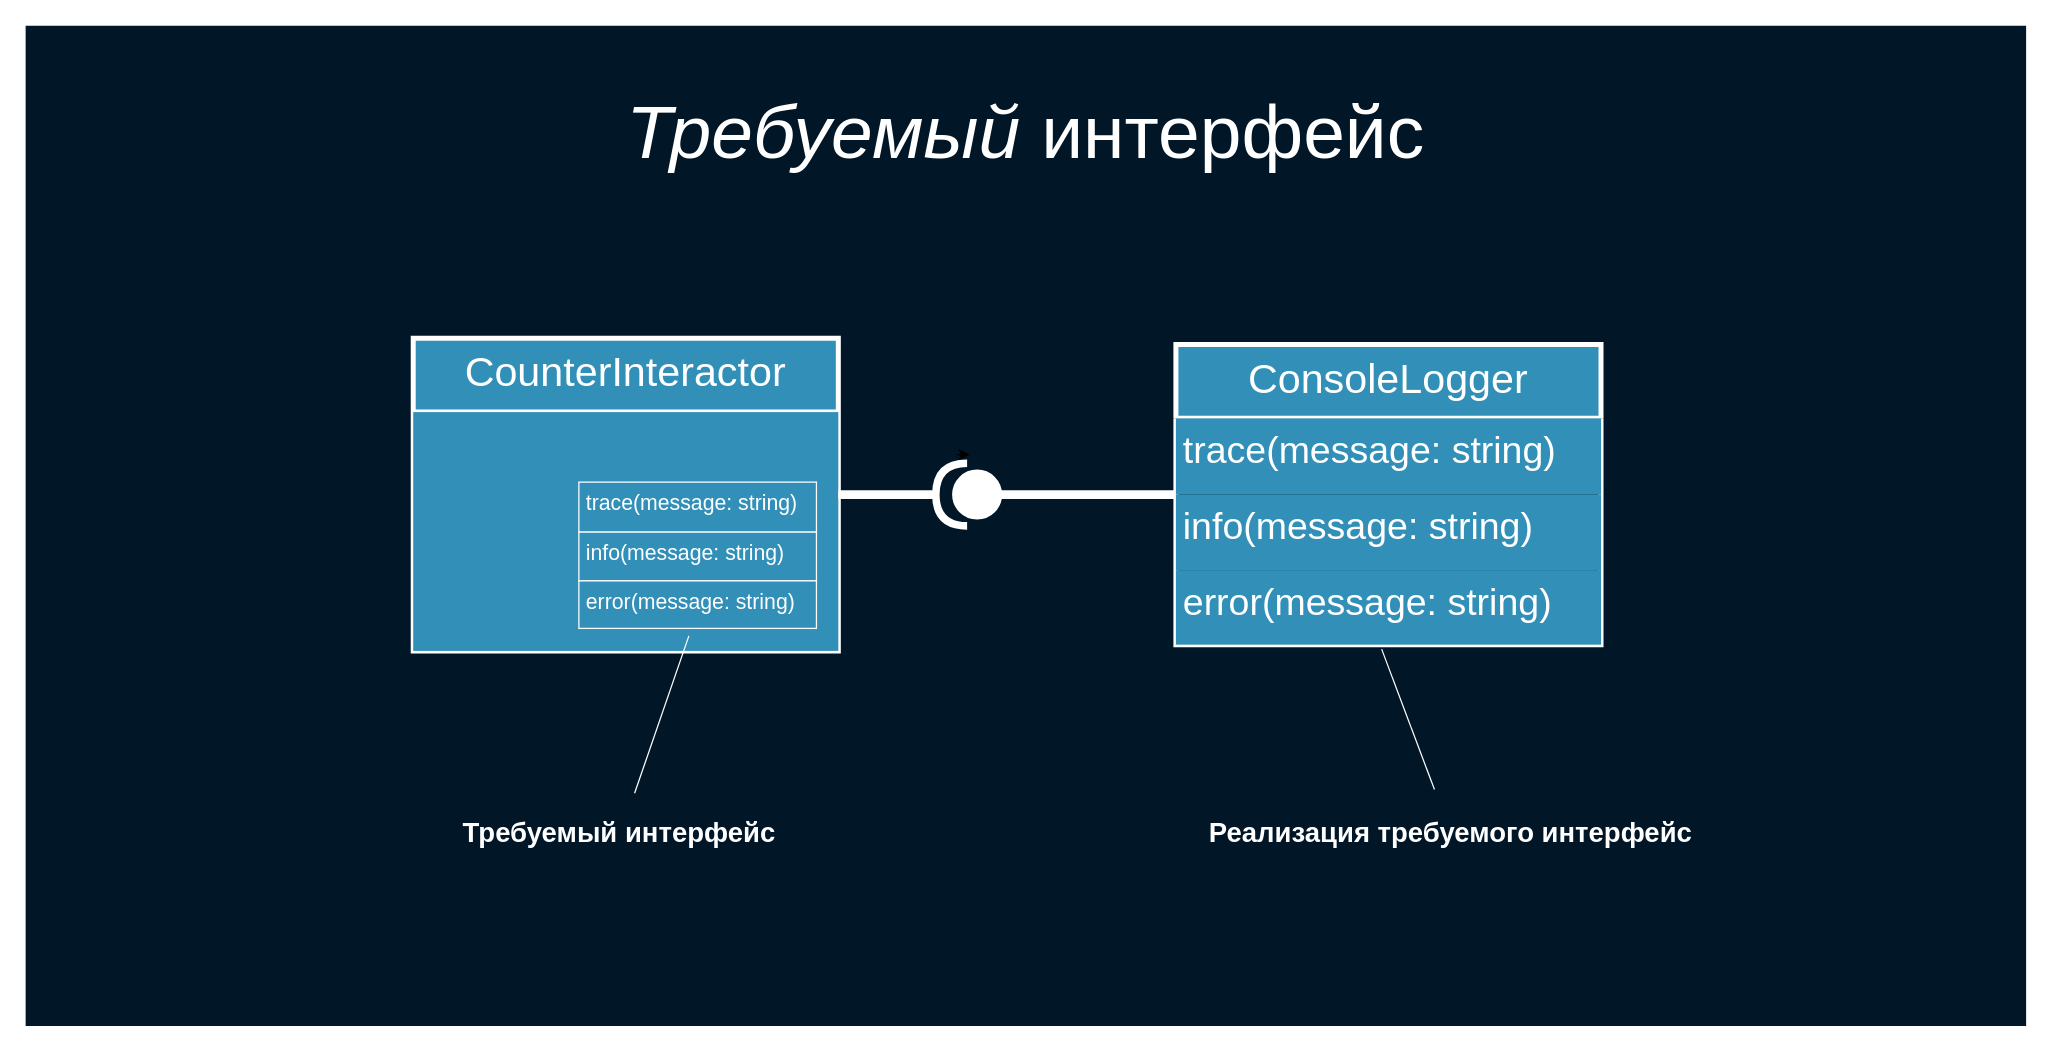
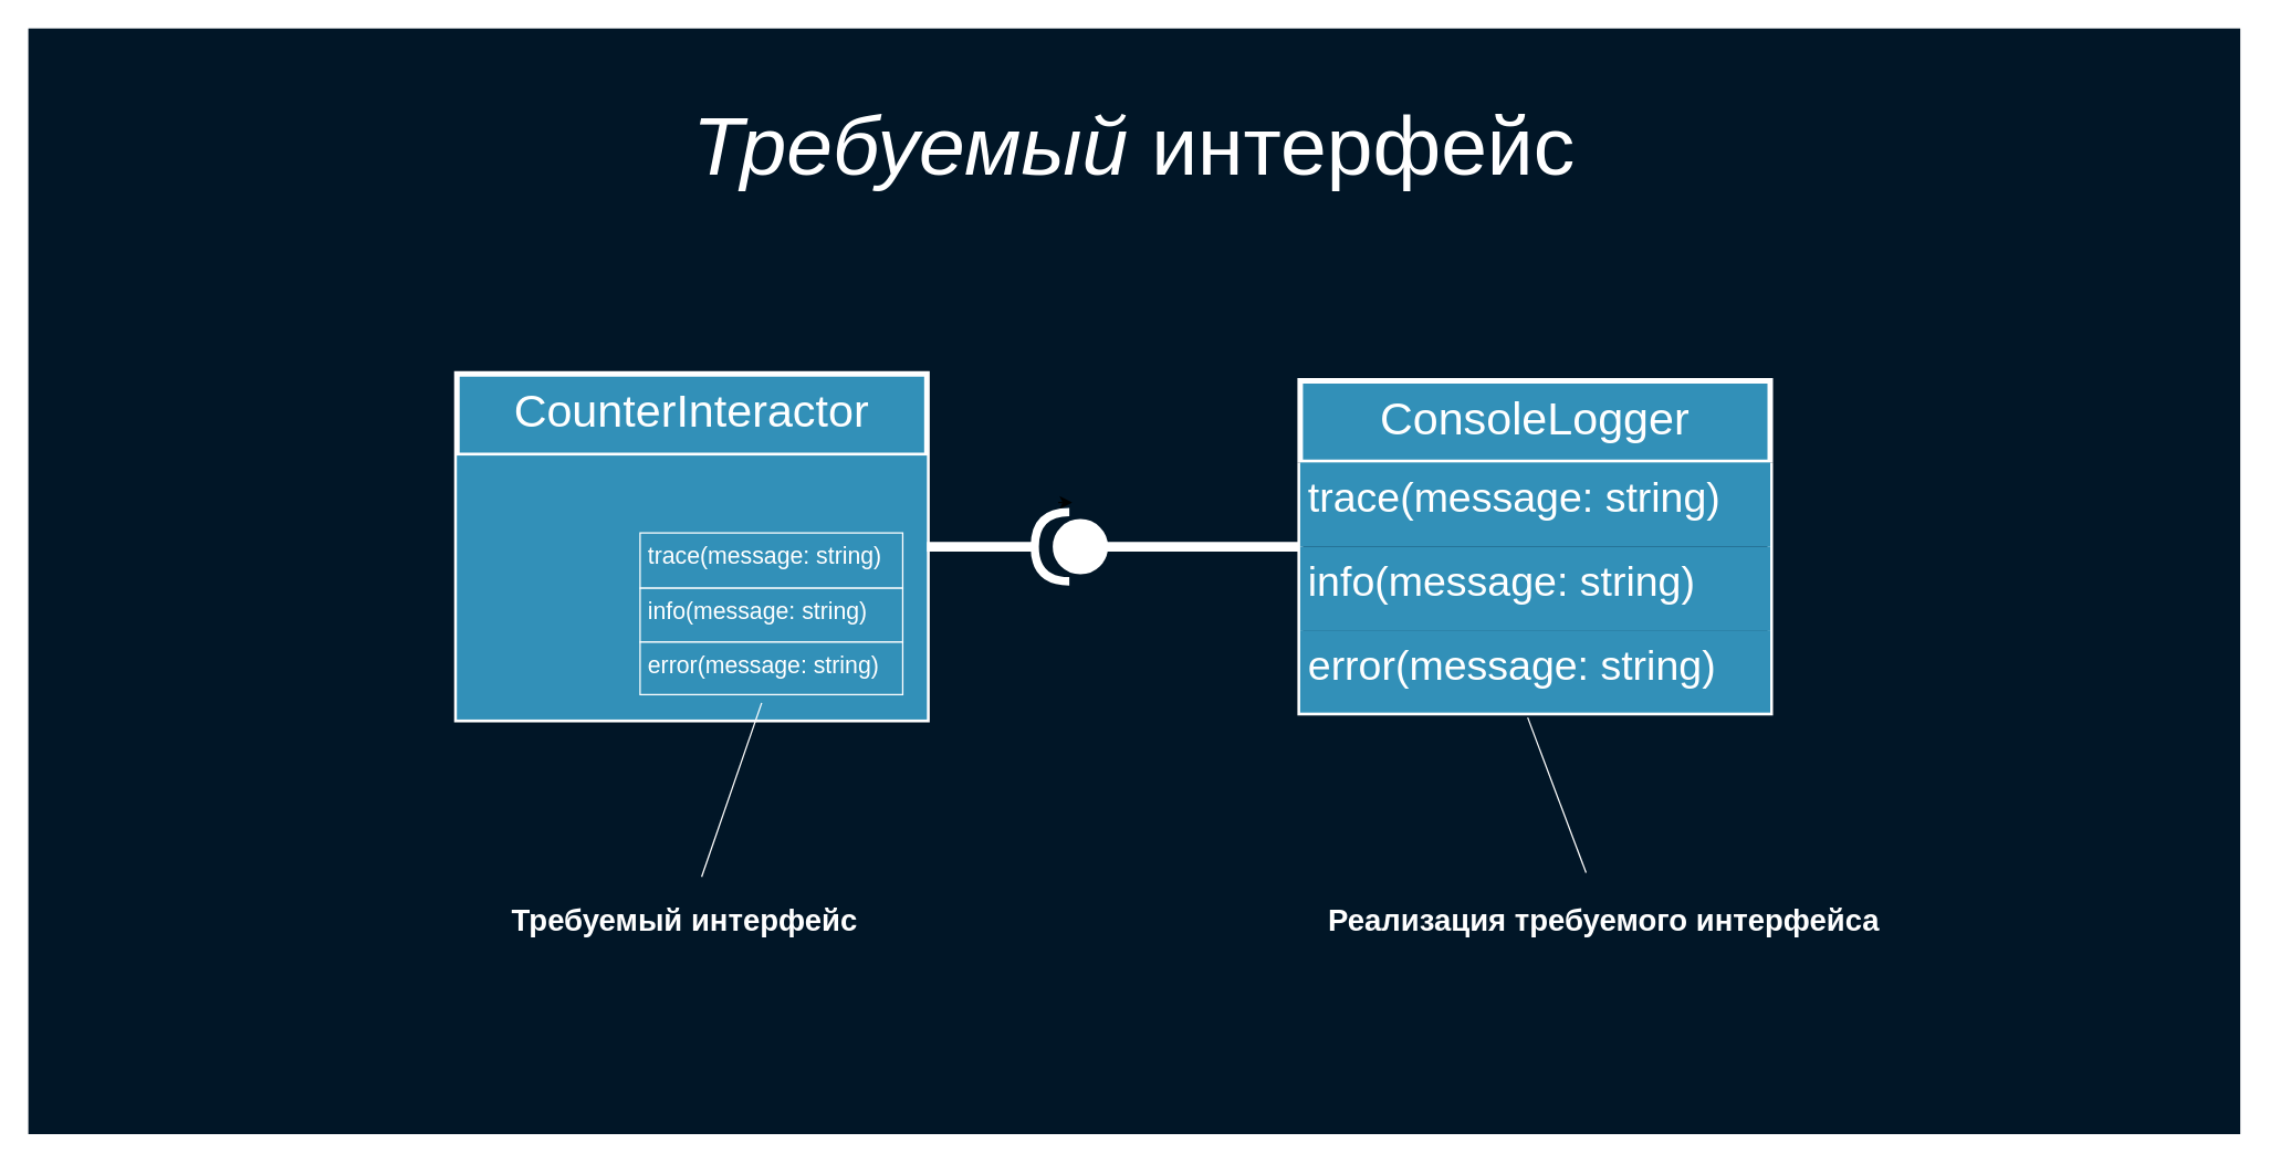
- <mxCell id="11" value="Реализация требуемого интерфейс" style="text;align=center;fontStyle=1;verticalAlign=middle;spacingLeft=3;spacingRight=3;strokeColor=none;rotatable=0;points=[[0,0.5],[1,0.5]];portConstraint=eastwest;labelBackgroundColor=none;fillColor=none;fontSize=22;fontColor=#FFFFFF;strokeWidth=4;" parent="1" vertex="1"><mxGeometry x="940" y="635" width="440" height="56" as="geometry" /></mxCell>
+ <mxCell id="11" value="Реализация требуемого интерфейса" style="text;align=center;fontStyle=1;verticalAlign=middle;spacingLeft=3;spacingRight=3;strokeColor=none;rotatable=0;points=[[0,0.5],[1,0.5]];portConstraint=eastwest;labelBackgroundColor=none;fillColor=none;fontSize=22;fontColor=#FFFFFF;strokeWidth=4;" parent="1" vertex="1"><mxGeometry x="940" y="635" width="440" height="56" as="geometry" /></mxCell>
